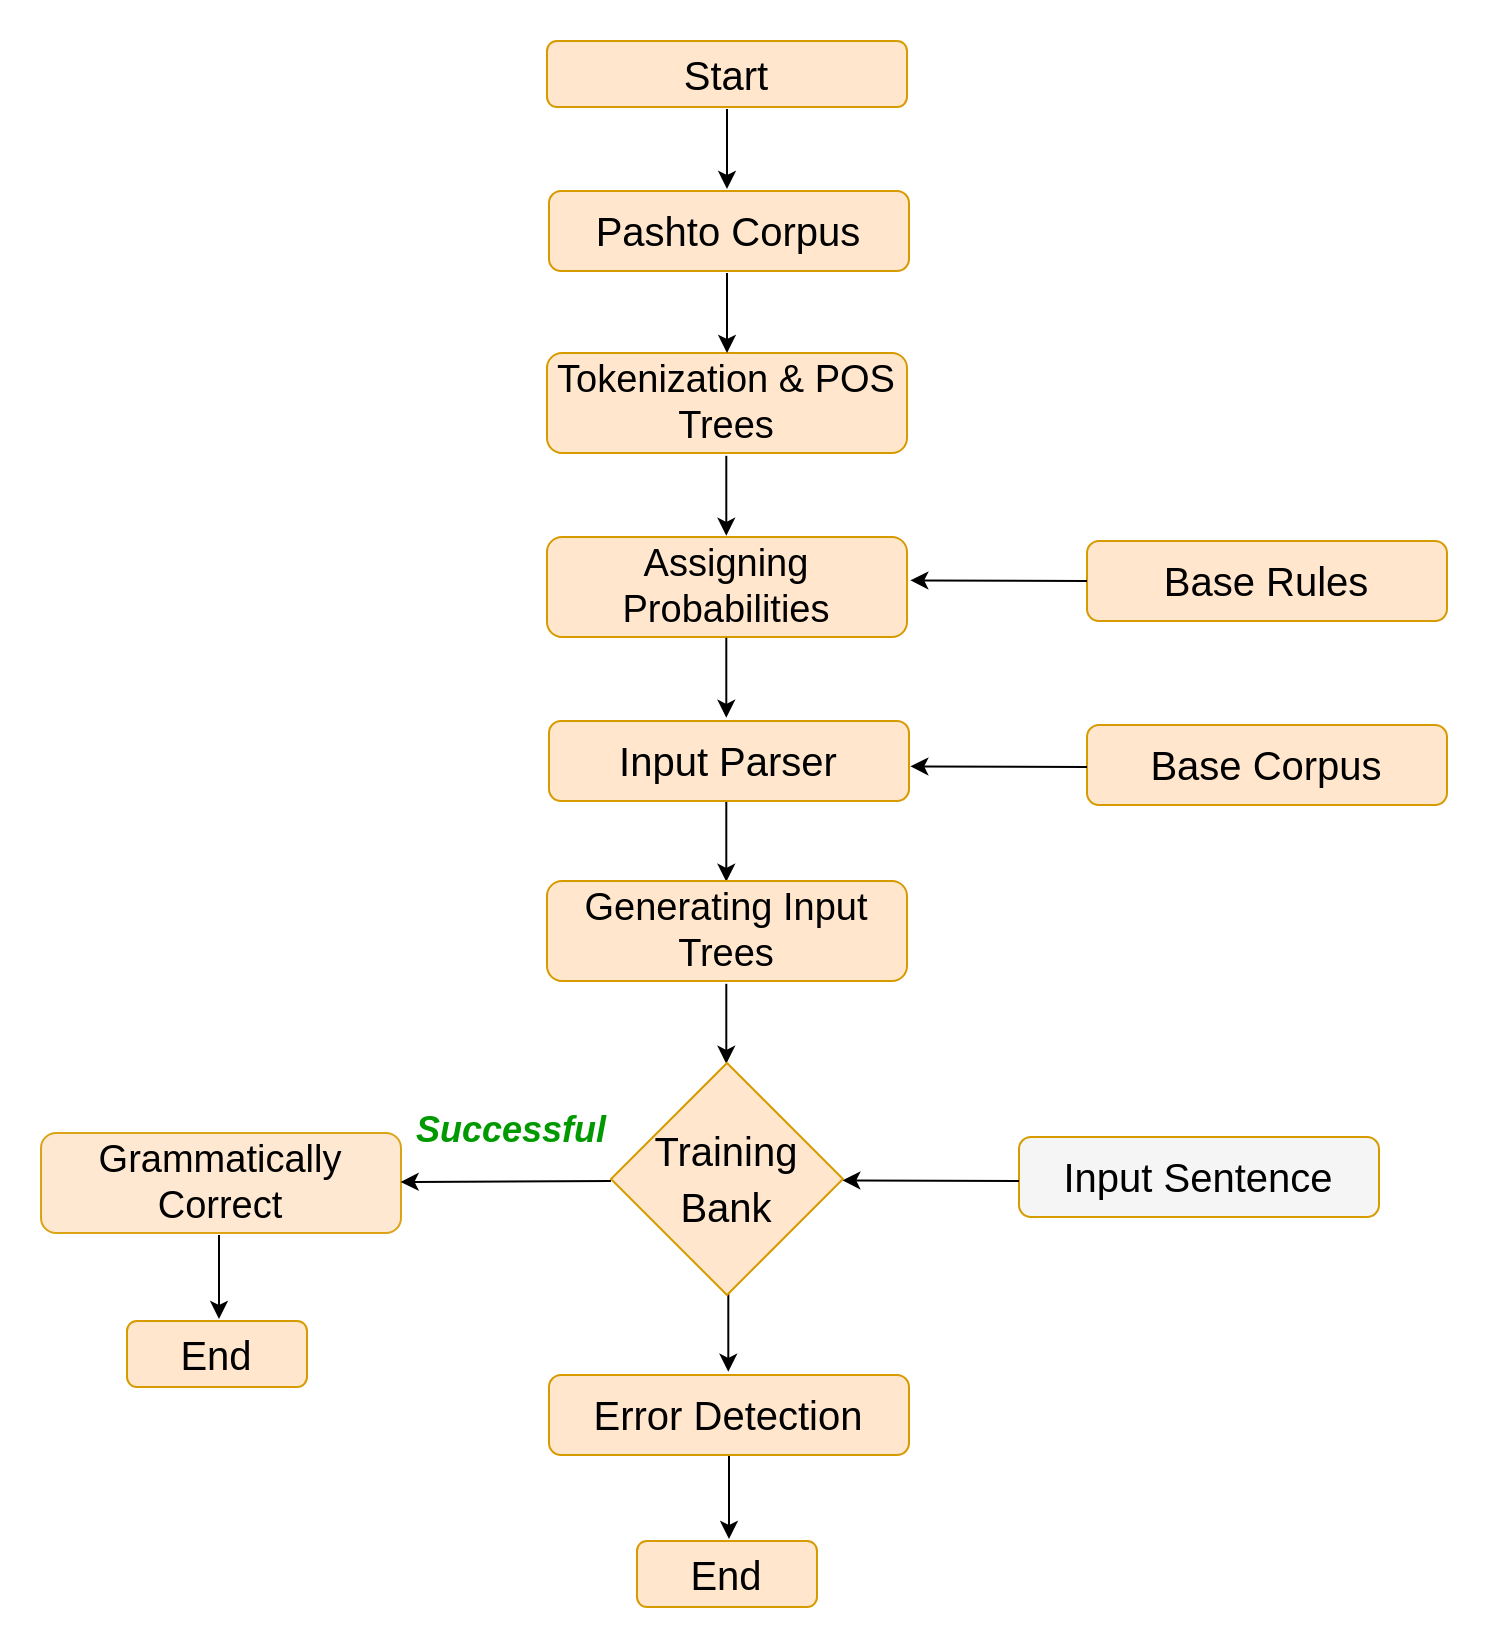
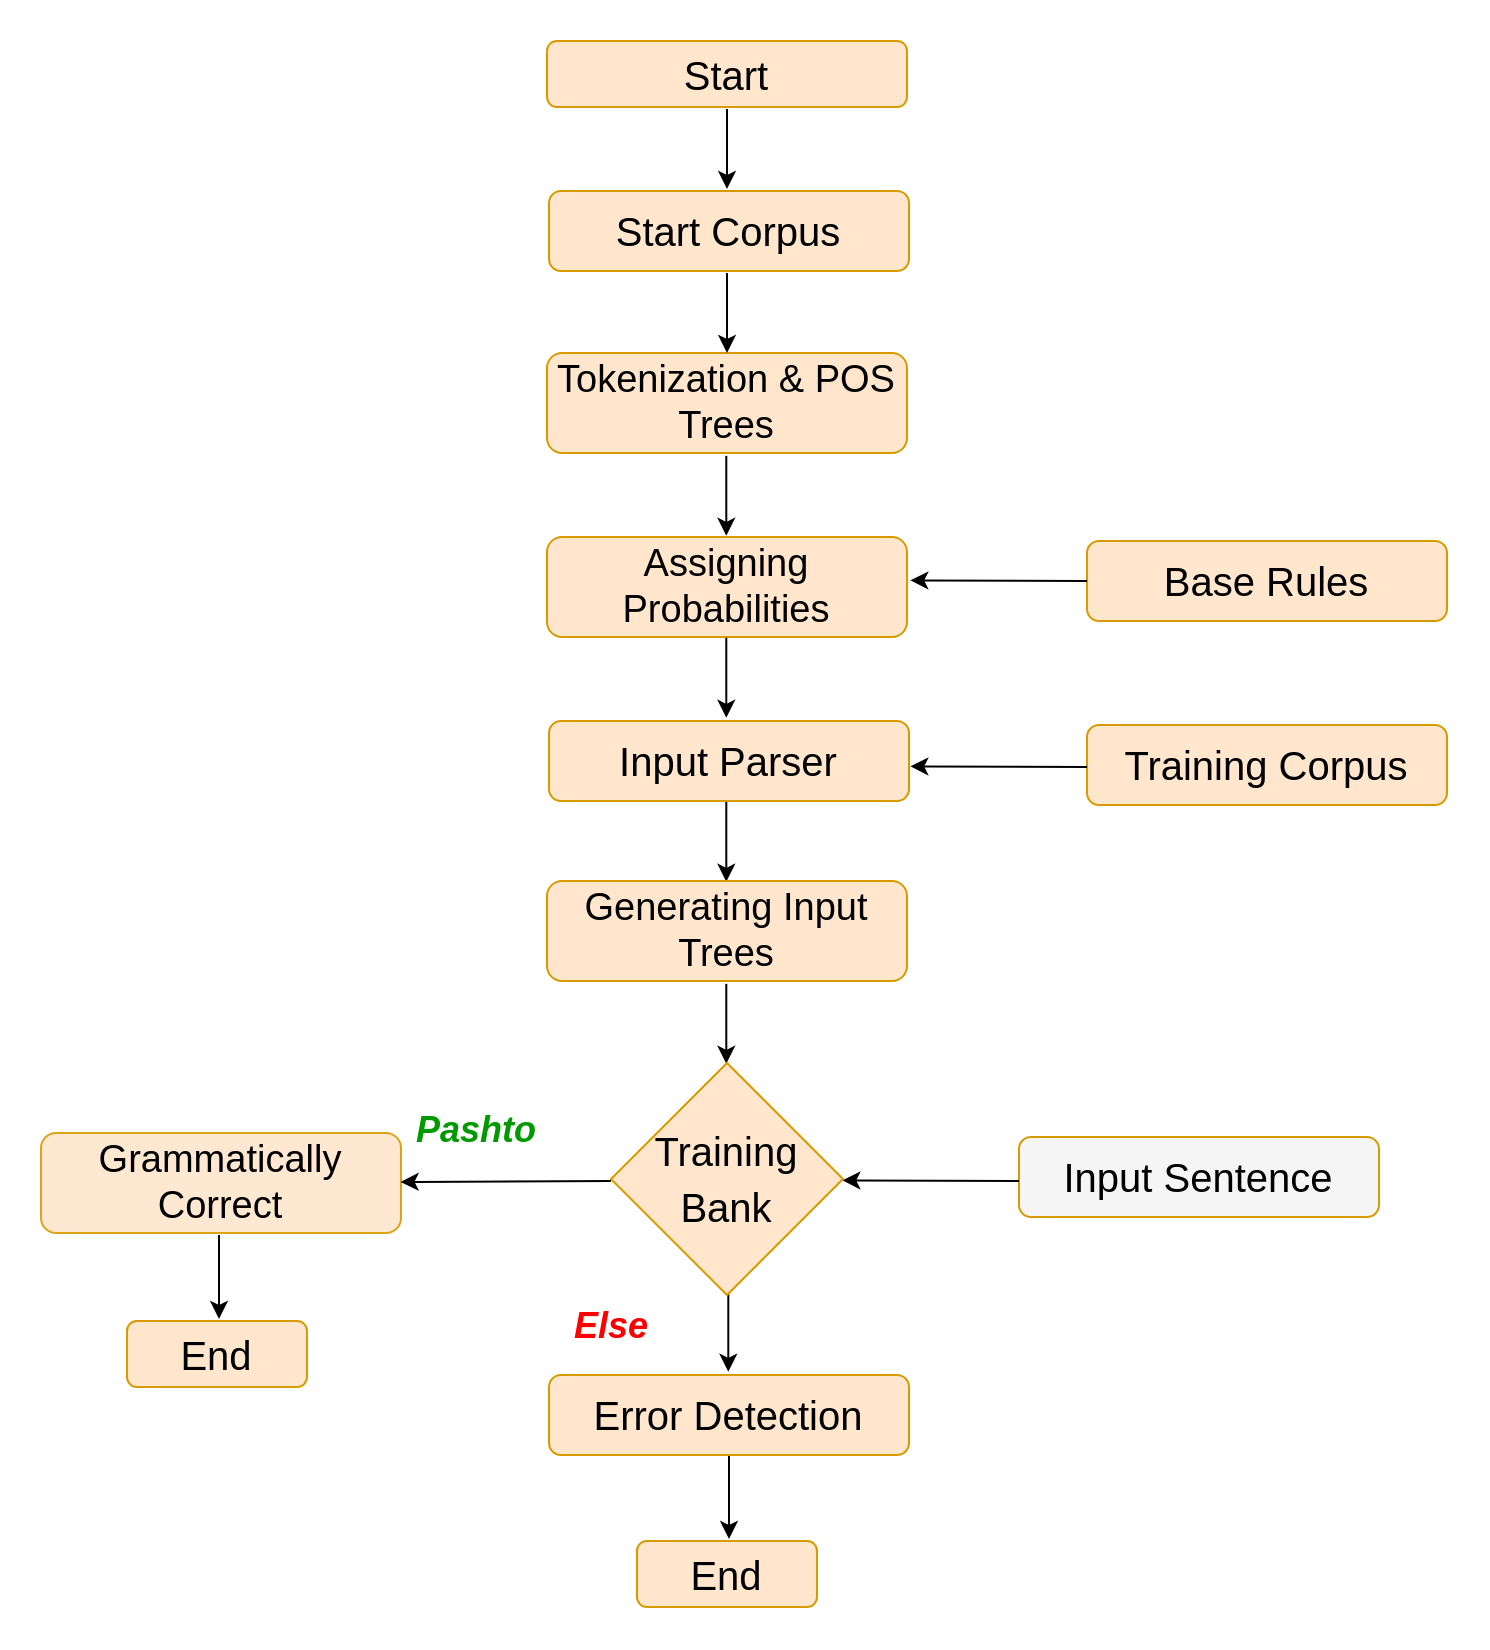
- <mxCell id="24" value="&lt;font style=&quot;font-size: 20px&quot;&gt;Pashto Corpus&lt;/font&gt;" style="rounded=1;whiteSpace=wrap;html=1;glass=0;comic=0;shadow=0;fillColor=#ffe6cc;strokeColor=#d79b00;" parent="1" vertex="1"><mxGeometry x="274" y="95" width="180" height="40" as="geometry" /></mxCell>
+ <mxCell id="24" value="&lt;font style=&quot;font-size: 20px&quot;&gt;Start Corpus&lt;/font&gt;" style="rounded=1;whiteSpace=wrap;html=1;glass=0;comic=0;shadow=0;fillColor=#ffe6cc;strokeColor=#d79b00;" parent="1" vertex="1"><mxGeometry x="274" y="95" width="180" height="40" as="geometry" /></mxCell>
- <mxCell id="4" value="&lt;font style=&quot;font-size: 20px&quot;&gt;&lt;span&gt;Base Corpus&lt;/span&gt;&lt;/font&gt;" style="rounded=1;whiteSpace=wrap;html=1;glass=0;comic=0;shadow=0;fillColor=#ffe6cc;strokeColor=#d79b00;fontStyle=0" parent="1" vertex="1"><mxGeometry x="543" y="362" width="180" height="40" as="geometry" /></mxCell>
+ <mxCell id="4" value="&lt;font style=&quot;font-size: 20px&quot;&gt;&lt;span&gt;Training Corpus&lt;/span&gt;&lt;/font&gt;" style="rounded=1;whiteSpace=wrap;html=1;glass=0;comic=0;shadow=0;fillColor=#ffe6cc;strokeColor=#d79b00;fontStyle=0" parent="1" vertex="1"><mxGeometry x="543" y="362" width="180" height="40" as="geometry" /></mxCell>
- <mxCell id="12" value="&lt;font style=&quot;font-size: 18px&quot; color=&quot;#009900&quot;&gt;&lt;b&gt;&lt;i&gt;Successful&lt;/i&gt;&lt;/b&gt;&lt;/font&gt;" style="text;html=1;resizable=0;points=[];autosize=1;align=left;verticalAlign=top;spacingTop=-4;" parent="1" vertex="1"><mxGeometry x="206" y="552" width="110" height="20" as="geometry" /></mxCell>
+ <mxCell id="12" value="&lt;font style=&quot;font-size: 18px&quot; color=&quot;#009900&quot;&gt;&lt;b&gt;&lt;i&gt;Pashto&lt;/i&gt;&lt;/b&gt;&lt;/font&gt;" style="text;html=1;resizable=0;points=[];autosize=1;align=left;verticalAlign=top;spacingTop=-4;" parent="1" vertex="1"><mxGeometry x="206" y="552" width="110" height="20" as="geometry" /></mxCell>
+ <mxCell id="13" value="&lt;font style=&quot;font-size: 18px&quot; color=&quot;#ff0000&quot;&gt;&lt;b&gt;&lt;i&gt;Else&lt;/i&gt;&lt;/b&gt;&lt;/font&gt;" style="text;html=1;resizable=0;points=[];autosize=1;align=left;verticalAlign=top;spacingTop=-4;" parent="1" vertex="1"><mxGeometry x="285" y="650" width="50" height="20" as="geometry" /></mxCell>
